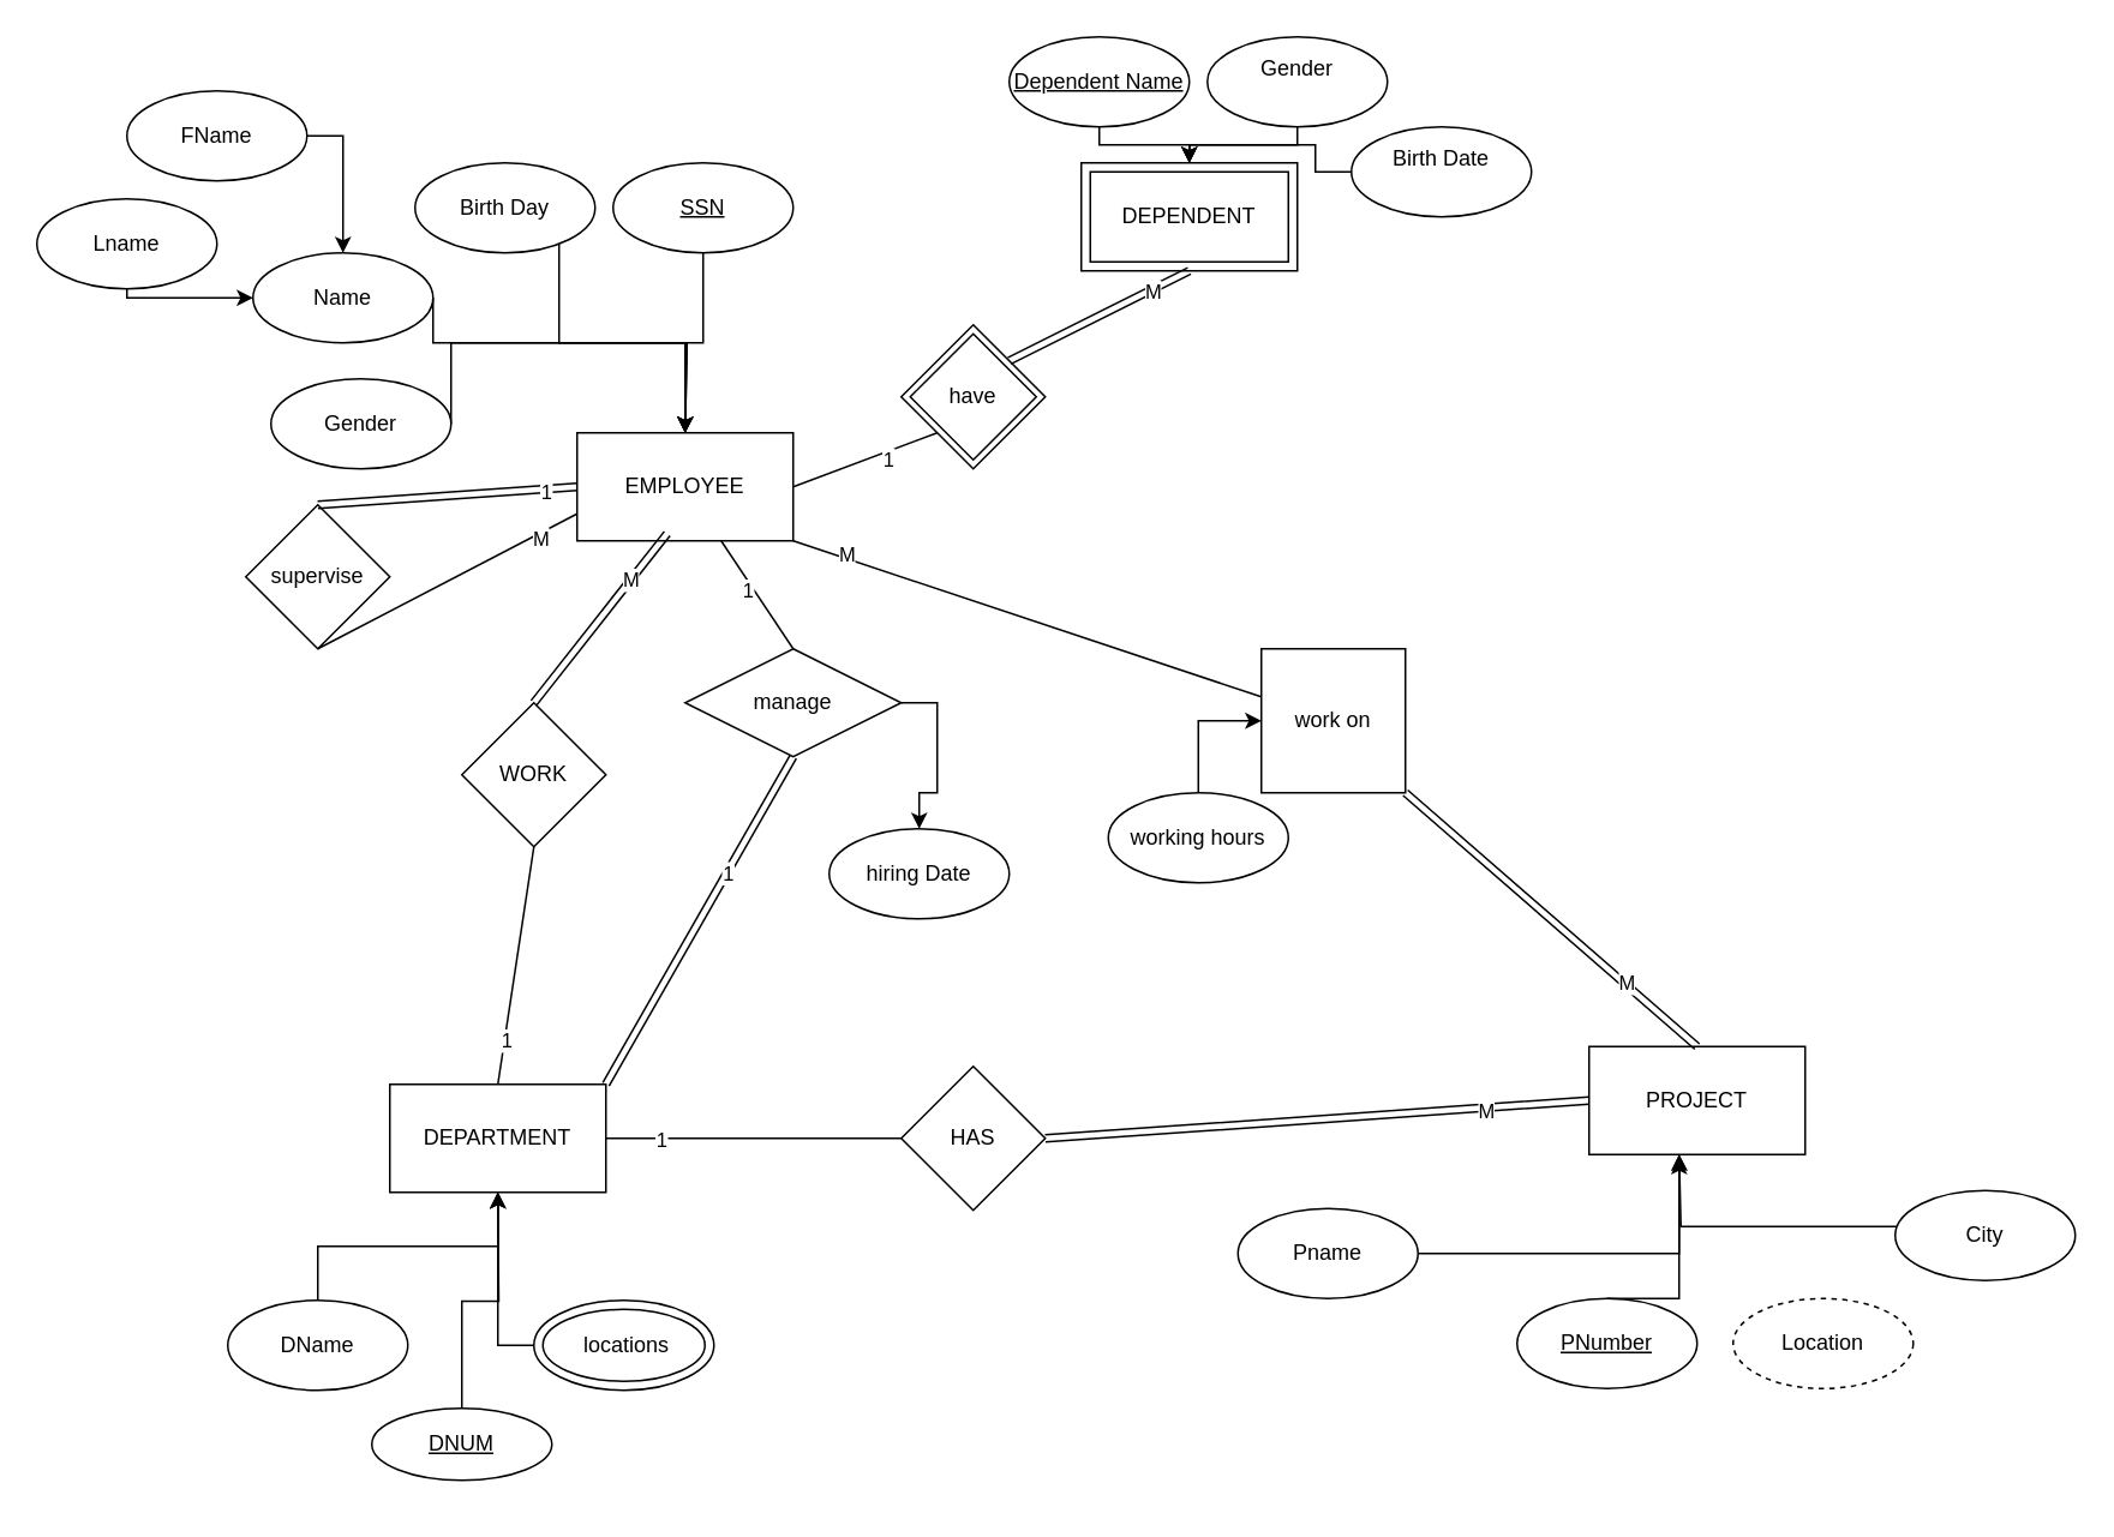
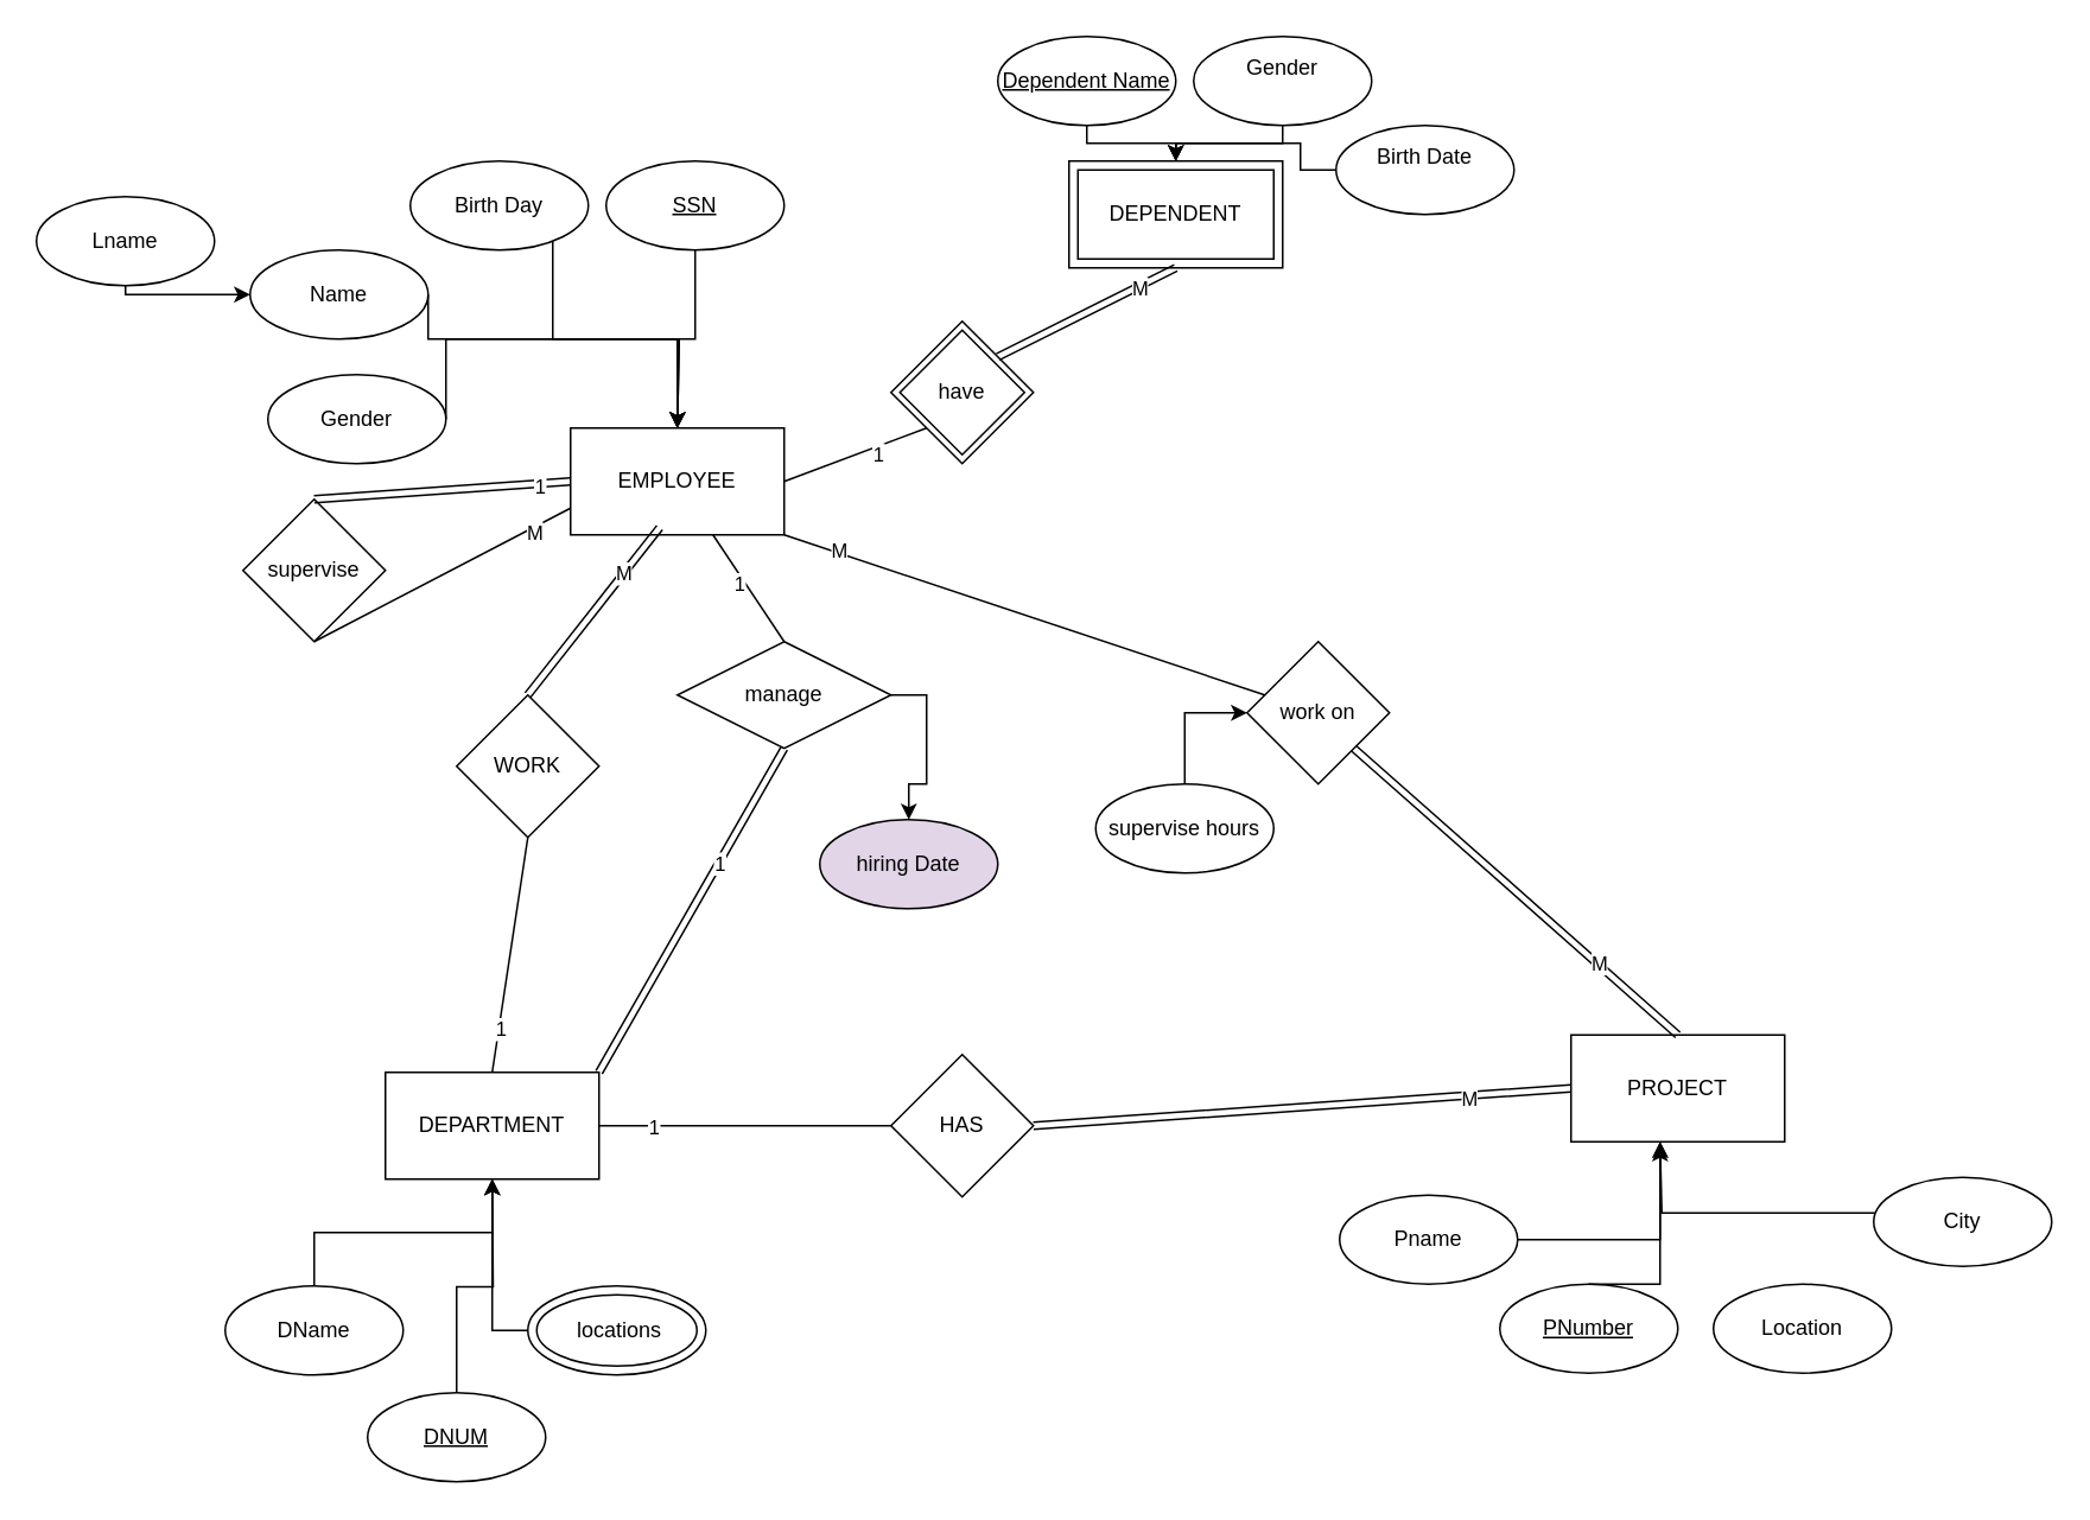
- <mxCell id="15" value="FName" style="ellipse;whiteSpace=wrap;html=1;" vertex="1" parent="1"><mxGeometry x="70" y="50" width="100" height="50" as="geometry" /></mxCell>
- <mxCell id="14" style="edgeStyle=orthogonalEdgeStyle;rounded=0;orthogonalLoop=1;jettySize=auto;html=1;exitX=1;exitY=0.5;exitDx=0;exitDy=0;entryX=0.5;entryY=0;entryDx=0;entryDy=0;" edge="1" parent="1" source="15" target="9"><mxGeometry relative="1" as="geometry" /></mxCell>
- <mxCell id="38" value="work on" style="whiteSpace=wrap;html=1;rounded=0;" vertex="1" parent="1"><mxGeometry x="700" y="360" width="80" height="80" as="geometry" /></mxCell>
+ <mxCell id="38" value="work on" style="rhombus;whiteSpace=wrap;html=1;" vertex="1" parent="1"><mxGeometry x="700" y="360" width="80" height="80" as="geometry" /></mxCell>
- <mxCell id="61" value="working hours" style="ellipse;whiteSpace=wrap;html=1;" vertex="1" parent="1"><mxGeometry x="615" y="440" width="100" height="50" as="geometry" /></mxCell>
+ <mxCell id="61" value="supervise hours" style="ellipse;whiteSpace=wrap;html=1;" vertex="1" parent="1"><mxGeometry x="615" y="440" width="100" height="50" as="geometry" /></mxCell>
- <mxCell id="68" value="hiring Date " style="ellipse;whiteSpace=wrap;html=1;" vertex="1" parent="1"><mxGeometry x="460" y="460" width="100" height="50" as="geometry" /></mxCell>
+ <mxCell id="68" value="hiring Date " style="ellipse;whiteSpace=wrap;html=1;fillColor=#e1d5e7;" vertex="1" parent="1"><mxGeometry x="460" y="460" width="100" height="50" as="geometry" /></mxCell>
- <mxCell id="24" value="Pname" style="ellipse;whiteSpace=wrap;html=1;" vertex="1" parent="1"><mxGeometry x="687" y="671" width="100" height="50" as="geometry" /></mxCell>
+ <mxCell id="24" value="Pname" style="ellipse;whiteSpace=wrap;html=1;" vertex="1" parent="1"><mxGeometry x="752" y="671" width="100" height="50" as="geometry" /></mxCell>
- <mxCell id="27" value="Location" style="ellipse;whiteSpace=wrap;html=1;dashed=1;" vertex="1" parent="1"><mxGeometry x="962" y="721" width="100" height="50" as="geometry" /></mxCell>
+ <mxCell id="27" value="Location" style="ellipse;whiteSpace=wrap;html=1;" vertex="1" parent="1"><mxGeometry x="962" y="721" width="100" height="50" as="geometry" /></mxCell>
- <mxCell id="21" value="DNUM" style="ellipse;whiteSpace=wrap;html=1;fontStyle=4" vertex="1" parent="1"><mxGeometry x="206" y="782" width="100" height="40" as="geometry" /></mxCell>
+ <mxCell id="21" value="DNUM" style="ellipse;whiteSpace=wrap;html=1;fontStyle=4" vertex="1" parent="1"><mxGeometry x="206" y="782" width="100" height="50" as="geometry" /></mxCell>
